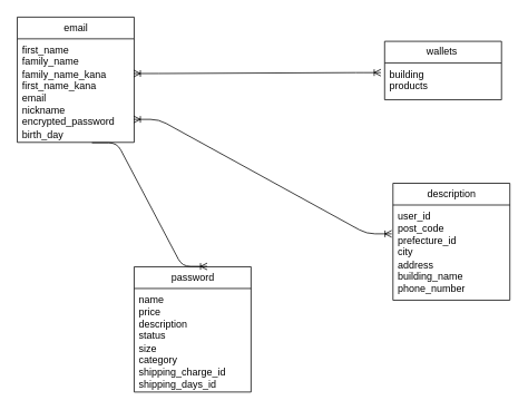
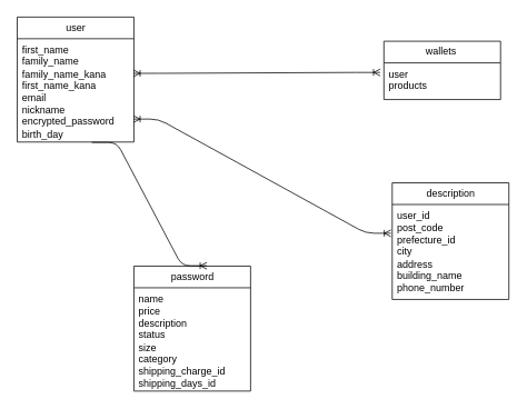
- <mxCell id="2" value="email" style="swimlane;fontStyle=0;childLayout=stackLayout;horizontal=1;startSize=26;fillColor=none;horizontalStack=0;resizeParent=1;resizeParentMax=0;resizeLast=0;collapsible=1;marginBottom=0;html=1;" parent="1" vertex="1"><mxGeometry x="20" y="20" width="140" height="150" as="geometry" /></mxCell>
+ <mxCell id="2" value="user" style="swimlane;fontStyle=0;childLayout=stackLayout;horizontal=1;startSize=26;fillColor=none;horizontalStack=0;resizeParent=1;resizeParentMax=0;resizeLast=0;collapsible=1;marginBottom=0;html=1;" parent="1" vertex="1"><mxGeometry x="20" y="20" width="140" height="150" as="geometry" /></mxCell>
- <mxCell id="7" value="building&lt;br&gt;products" style="text;strokeColor=none;fillColor=none;align=left;verticalAlign=top;spacingLeft=4;spacingRight=4;overflow=hidden;rotatable=0;points=[[0,0.5],[1,0.5]];portConstraint=eastwest;whiteSpace=wrap;html=1;" parent="6" vertex="1"><mxGeometry y="26" width="140" height="44" as="geometry" /></mxCell>
+ <mxCell id="7" value="user&lt;br&gt;products" style="text;strokeColor=none;fillColor=none;align=left;verticalAlign=top;spacingLeft=4;spacingRight=4;overflow=hidden;rotatable=0;points=[[0,0.5],[1,0.5]];portConstraint=eastwest;whiteSpace=wrap;html=1;" parent="6" vertex="1"><mxGeometry y="26" width="140" height="44" as="geometry" /></mxCell>
